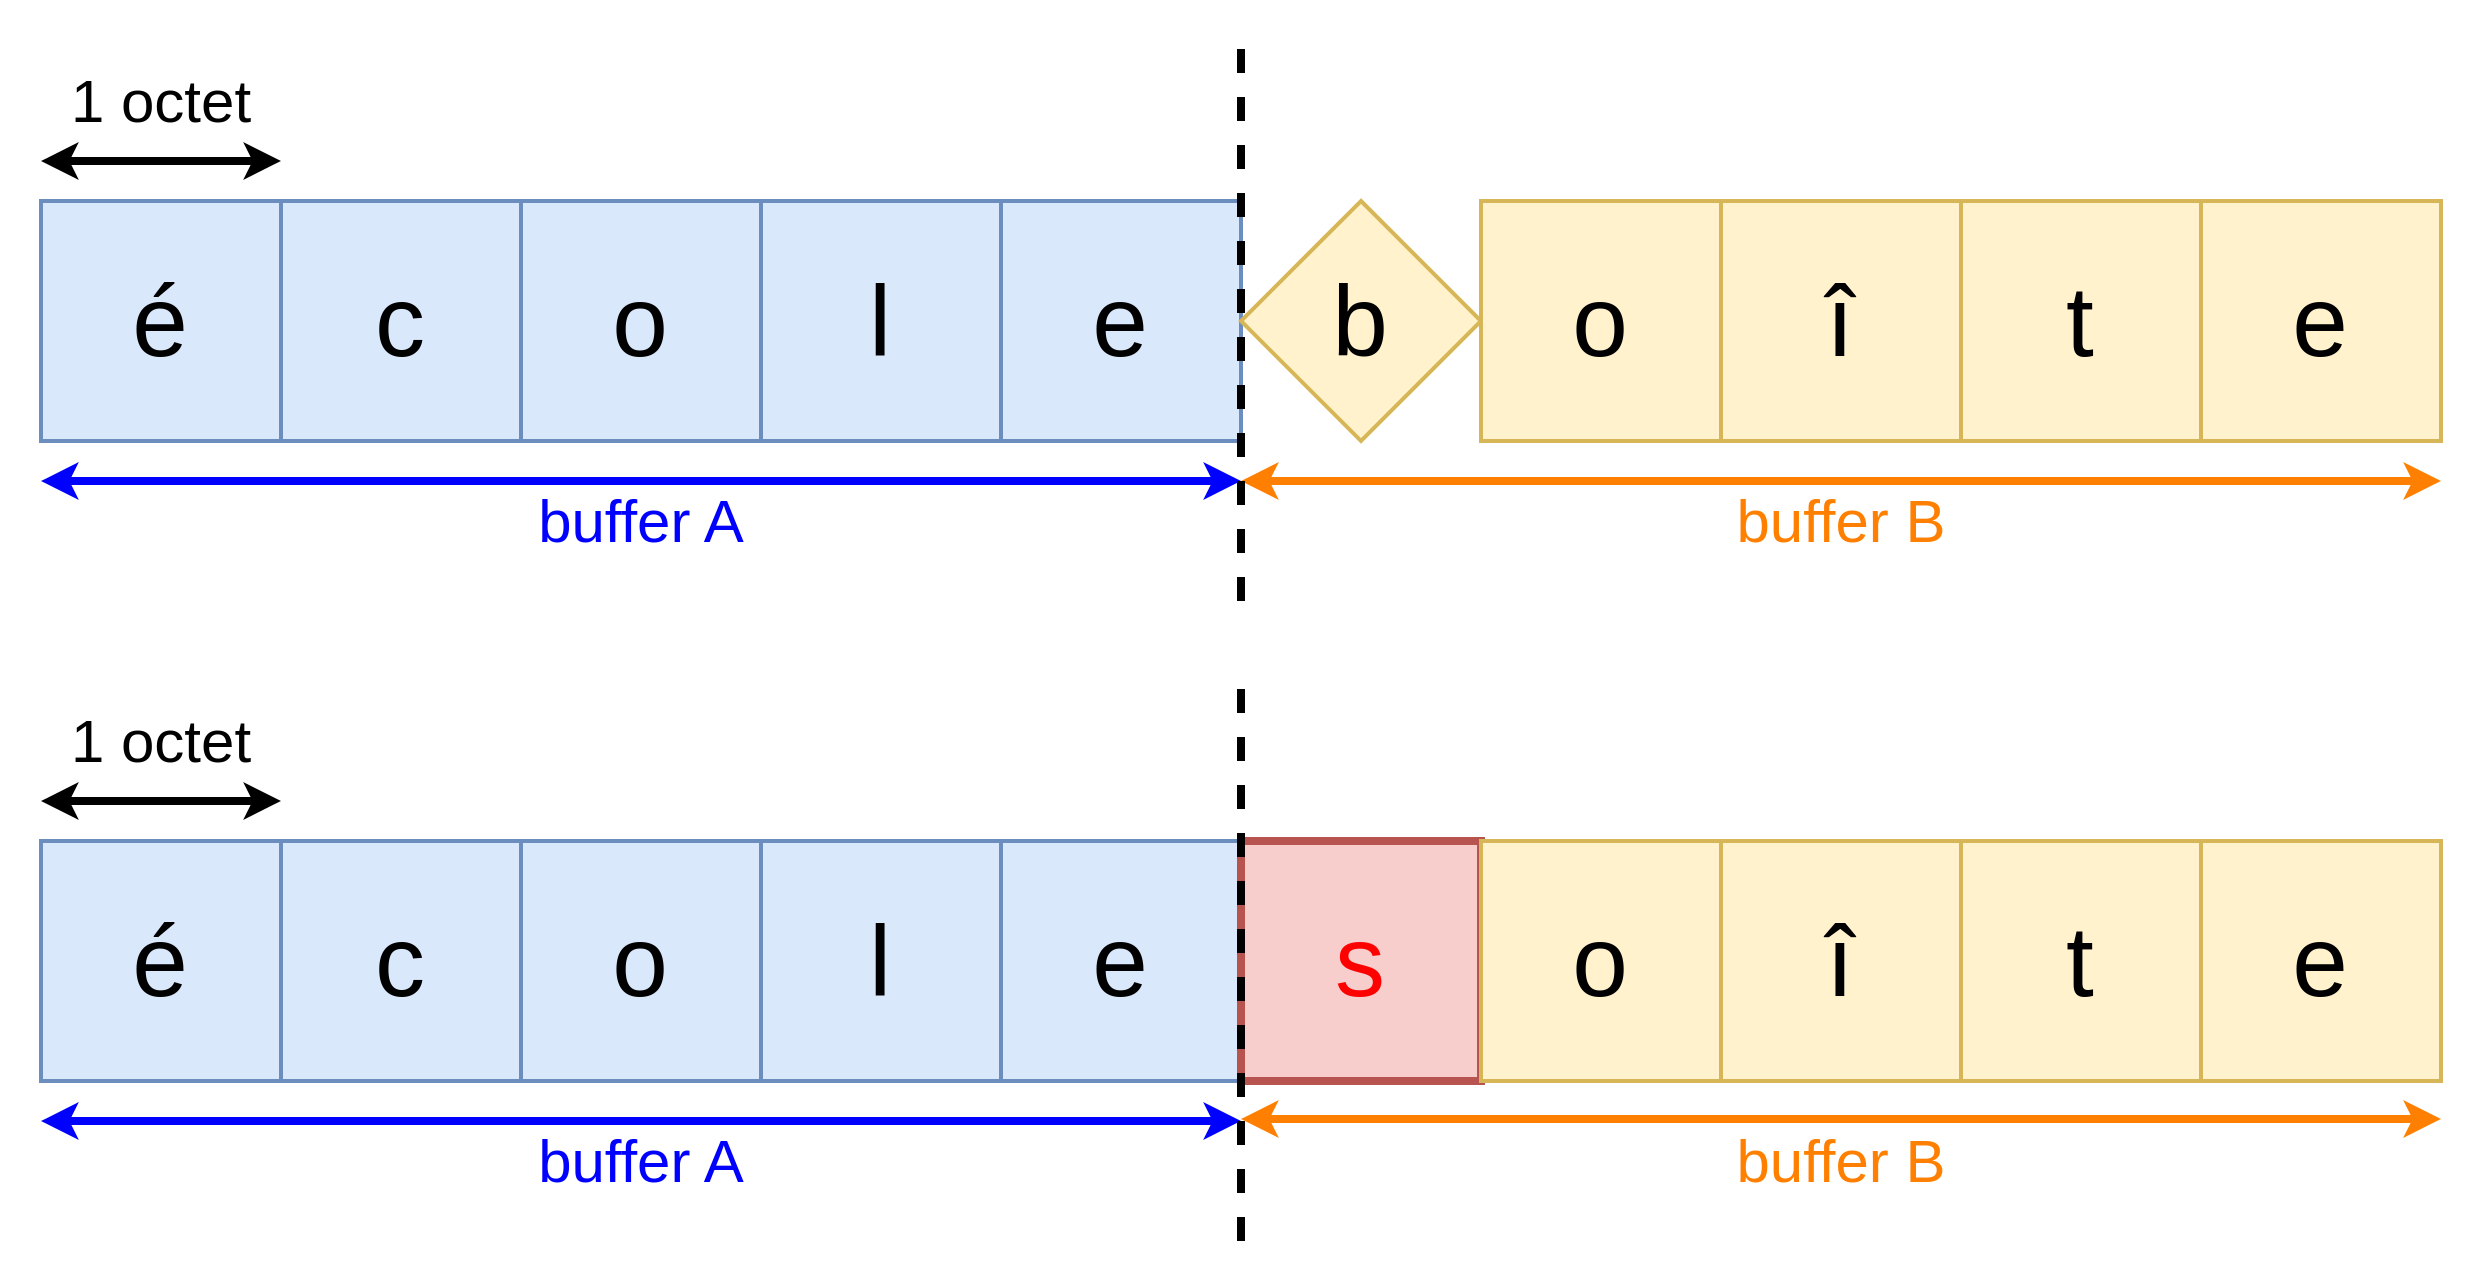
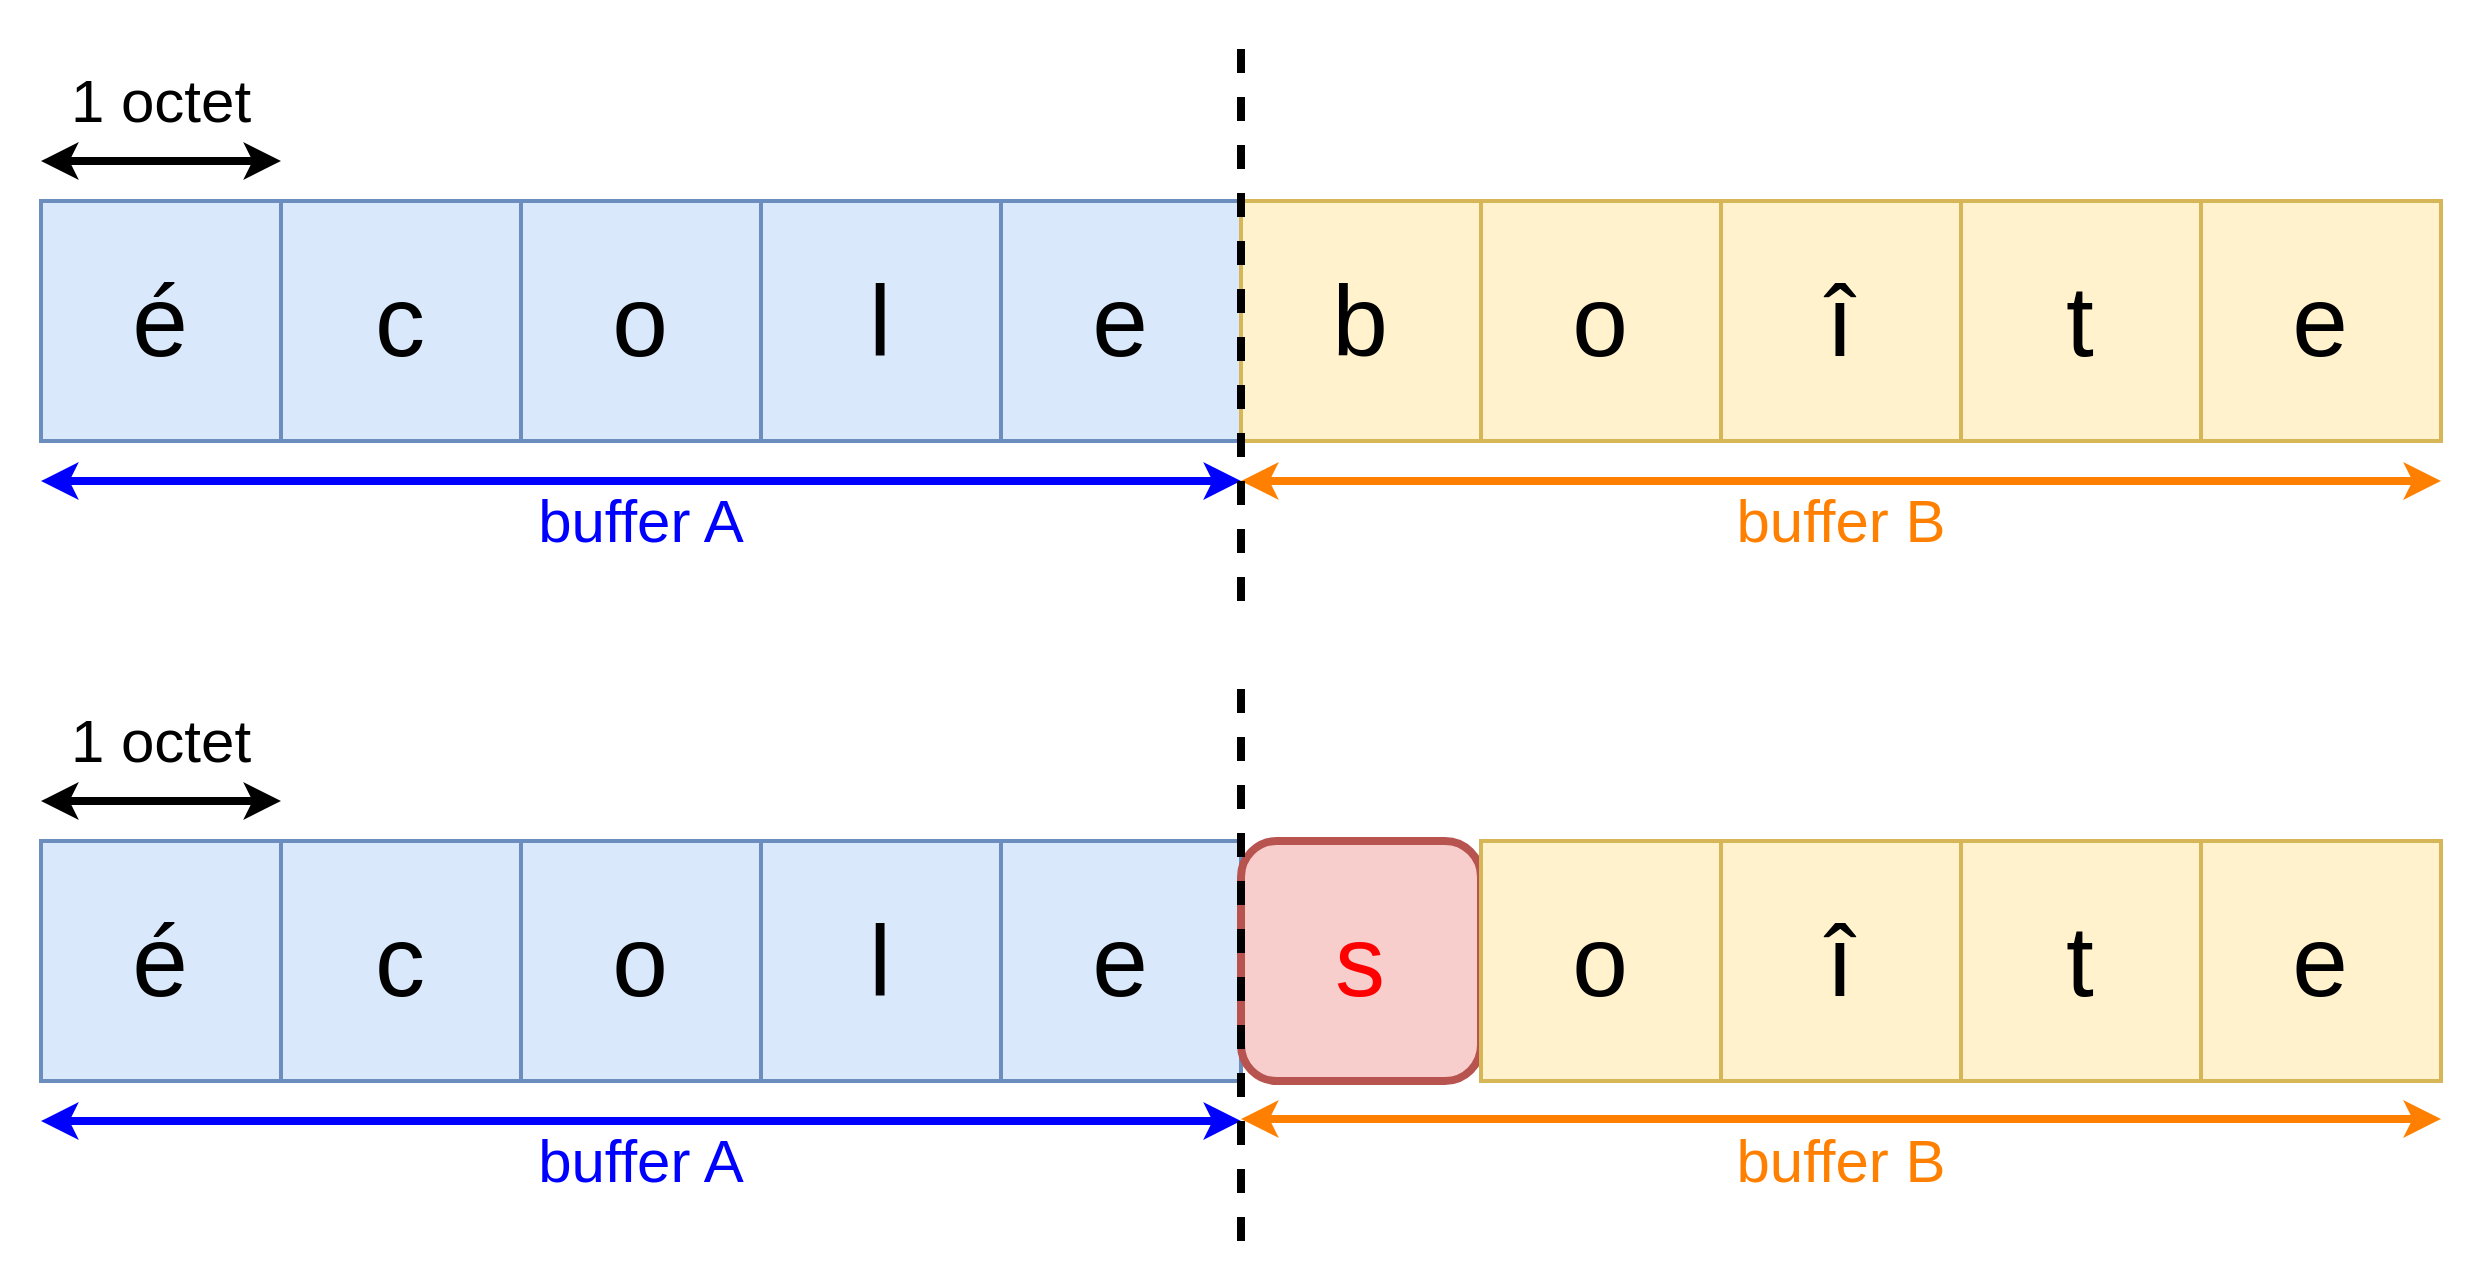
- <mxCell id="13" value="b" style="rhombus;whiteSpace=wrap;html=1;aspect=fixed;fontSize=50;strokeWidth=2;fillColor=#fff2cc;strokeColor=#d6b656;" vertex="1" parent="1"><mxGeometry x="620" y="100" width="120" height="120" as="geometry" /></mxCell>
+ <mxCell id="13" value="b" style="whiteSpace=wrap;html=1;aspect=fixed;fontSize=50;strokeWidth=2;fillColor=#fff2cc;strokeColor=#d6b656;" vertex="1" parent="1"><mxGeometry x="620" y="100" width="120" height="120" as="geometry" /></mxCell>
- <mxCell id="12" value="s" style="whiteSpace=wrap;html=1;aspect=fixed;fontSize=50;strokeWidth=4;fillColor=#f8cecc;strokeColor=#b85450;fontColor=#FF0000;" vertex="1" parent="1"><mxGeometry x="620" y="420" width="120" height="120" as="geometry" /></mxCell>
+ <mxCell id="12" value="s" style="whiteSpace=wrap;html=1;aspect=fixed;fontSize=50;strokeWidth=4;fillColor=#f8cecc;strokeColor=#b85450;fontColor=#FF0000;rounded=1;" vertex="1" parent="1"><mxGeometry x="620" y="420" width="120" height="120" as="geometry" /></mxCell>
